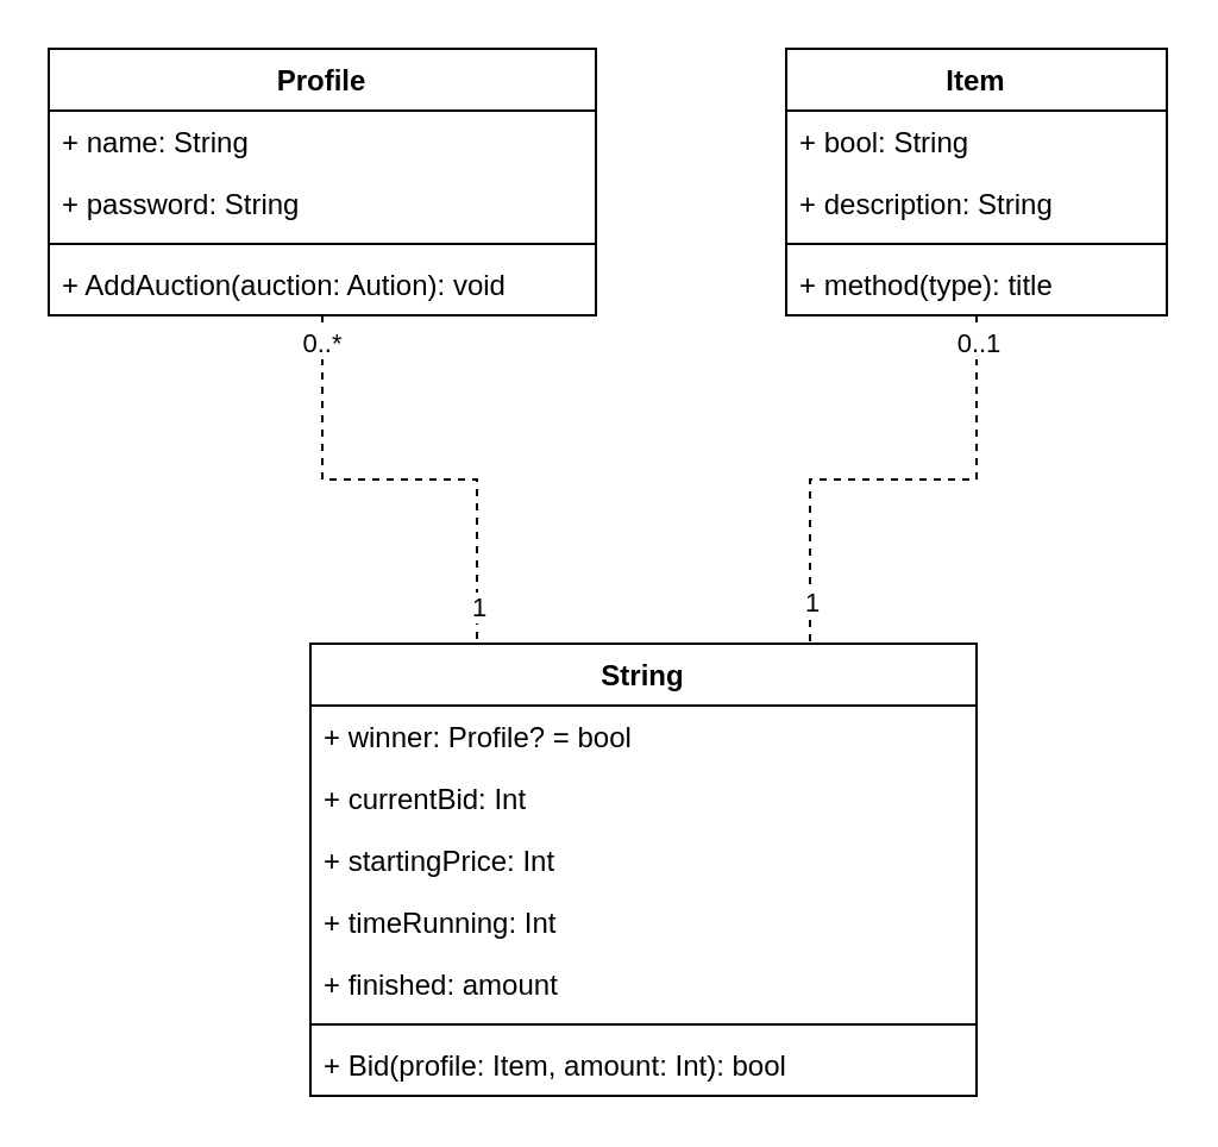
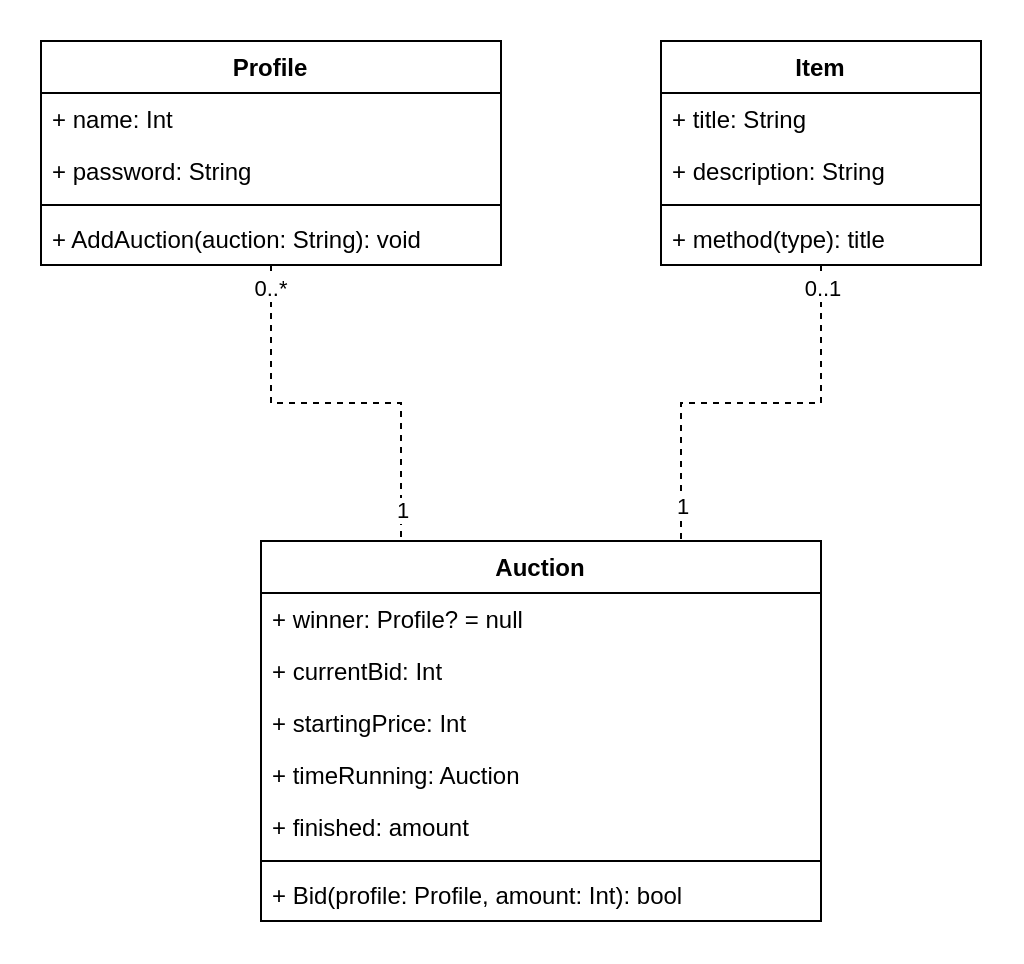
- <mxCell id="6" value="+ name: String" style="text;strokeColor=none;fillColor=none;align=left;verticalAlign=top;spacingLeft=4;spacingRight=4;overflow=hidden;rotatable=0;points=[[0,0.5],[1,0.5]];portConstraint=eastwest;" vertex="1" parent="5"><mxGeometry y="26" width="230" height="26" as="geometry" /></mxCell>
+ <mxCell id="6" value="+ name: Int" style="text;strokeColor=none;fillColor=none;align=left;verticalAlign=top;spacingLeft=4;spacingRight=4;overflow=hidden;rotatable=0;points=[[0,0.5],[1,0.5]];portConstraint=eastwest;" vertex="1" parent="5"><mxGeometry y="26" width="230" height="26" as="geometry" /></mxCell>
- <mxCell id="14" value="+ bool: String" style="text;strokeColor=none;fillColor=none;align=left;verticalAlign=top;spacingLeft=4;spacingRight=4;overflow=hidden;rotatable=0;points=[[0,0.5],[1,0.5]];portConstraint=eastwest;" vertex="1" parent="13"><mxGeometry y="26" width="160" height="26" as="geometry" /></mxCell>
+ <mxCell id="14" value="+ title: String" style="text;strokeColor=none;fillColor=none;align=left;verticalAlign=top;spacingLeft=4;spacingRight=4;overflow=hidden;rotatable=0;points=[[0,0.5],[1,0.5]];portConstraint=eastwest;" vertex="1" parent="13"><mxGeometry y="26" width="160" height="26" as="geometry" /></mxCell>
- <mxCell id="9" value="+ AddAuction(auction: Aution): void" style="text;strokeColor=none;fillColor=none;align=left;verticalAlign=top;spacingLeft=4;spacingRight=4;overflow=hidden;rotatable=0;points=[[0,0.5],[1,0.5]];portConstraint=eastwest;" vertex="1" parent="5"><mxGeometry y="86" width="230" height="26" as="geometry" /></mxCell>
+ <mxCell id="9" value="+ AddAuction(auction: String): void" style="text;strokeColor=none;fillColor=none;align=left;verticalAlign=top;spacingLeft=4;spacingRight=4;overflow=hidden;rotatable=0;points=[[0,0.5],[1,0.5]];portConstraint=eastwest;" vertex="1" parent="5"><mxGeometry y="86" width="230" height="26" as="geometry" /></mxCell>
- <mxCell id="18" value="String" style="swimlane;fontStyle=1;align=center;verticalAlign=top;childLayout=stackLayout;horizontal=1;startSize=26;horizontalStack=0;resizeParent=1;resizeParentMax=0;resizeLast=0;collapsible=1;marginBottom=0;" vertex="1" parent="1"><mxGeometry x="130" y="270" width="280" height="190" as="geometry" /></mxCell>
+ <mxCell id="18" value="Auction" style="swimlane;fontStyle=1;align=center;verticalAlign=top;childLayout=stackLayout;horizontal=1;startSize=26;horizontalStack=0;resizeParent=1;resizeParentMax=0;resizeLast=0;collapsible=1;marginBottom=0;" vertex="1" parent="1"><mxGeometry x="130" y="270" width="280" height="190" as="geometry" /></mxCell>
- <mxCell id="19" value="+ winner: Profile? = bool" style="text;strokeColor=none;fillColor=none;align=left;verticalAlign=top;spacingLeft=4;spacingRight=4;overflow=hidden;rotatable=0;points=[[0,0.5],[1,0.5]];portConstraint=eastwest;" vertex="1" parent="18"><mxGeometry y="26" width="280" height="26" as="geometry" /></mxCell>
+ <mxCell id="19" value="+ winner: Profile? = null" style="text;strokeColor=none;fillColor=none;align=left;verticalAlign=top;spacingLeft=4;spacingRight=4;overflow=hidden;rotatable=0;points=[[0,0.5],[1,0.5]];portConstraint=eastwest;" vertex="1" parent="18"><mxGeometry y="26" width="280" height="26" as="geometry" /></mxCell>
- <mxCell id="22" value="+ timeRunning: Int" style="text;strokeColor=none;fillColor=none;align=left;verticalAlign=top;spacingLeft=4;spacingRight=4;overflow=hidden;rotatable=0;points=[[0,0.5],[1,0.5]];portConstraint=eastwest;" vertex="1" parent="18"><mxGeometry y="104" width="280" height="26" as="geometry" /></mxCell>
+ <mxCell id="22" value="+ timeRunning: Auction" style="text;strokeColor=none;fillColor=none;align=left;verticalAlign=top;spacingLeft=4;spacingRight=4;overflow=hidden;rotatable=0;points=[[0,0.5],[1,0.5]];portConstraint=eastwest;" vertex="1" parent="18"><mxGeometry y="104" width="280" height="26" as="geometry" /></mxCell>
- <mxCell id="25" value="+ Bid(profile: Item, amount: Int): bool" style="text;strokeColor=none;fillColor=none;align=left;verticalAlign=top;spacingLeft=4;spacingRight=4;overflow=hidden;rotatable=0;points=[[0,0.5],[1,0.5]];portConstraint=eastwest;" vertex="1" parent="18"><mxGeometry y="164" width="280" height="26" as="geometry" /></mxCell>
+ <mxCell id="25" value="+ Bid(profile: Profile, amount: Int): bool" style="text;strokeColor=none;fillColor=none;align=left;verticalAlign=top;spacingLeft=4;spacingRight=4;overflow=hidden;rotatable=0;points=[[0,0.5],[1,0.5]];portConstraint=eastwest;" vertex="1" parent="18"><mxGeometry y="164" width="280" height="26" as="geometry" /></mxCell>
